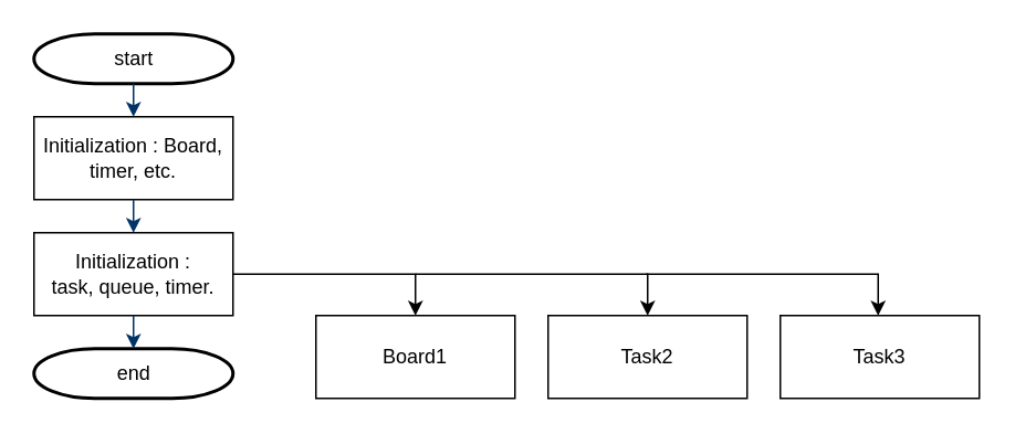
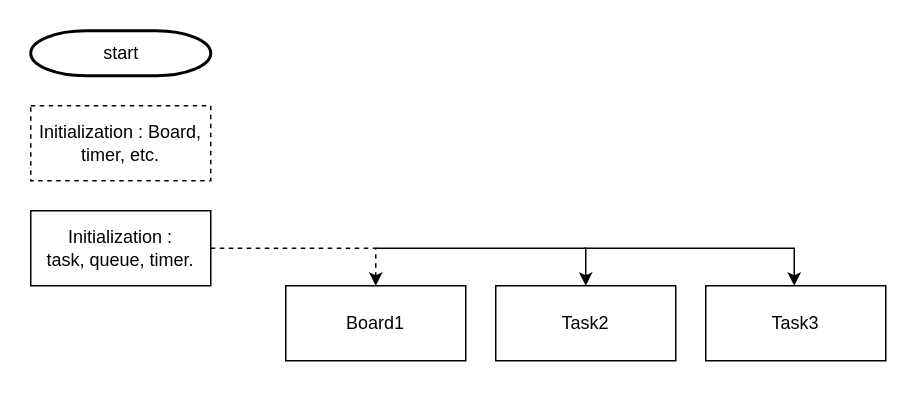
- <mxCell id="3" style="fontStyle=1;strokeColor=#003366;strokeWidth=1;html=1;entryX=0.5;entryY=0;entryDx=0;entryDy=0;exitX=0.5;exitY=1;exitDx=0;exitDy=0;exitPerimeter=0;" parent="1" source="2" target="5" edge="1"><mxGeometry relative="1" as="geometry"><mxPoint x="80" y="90" as="targetPoint" /></mxGeometry></mxCell>
- <mxCell id="5" value="Initialization : Board, timer, etc." style="rounded=0;whiteSpace=wrap;html=1;" parent="1" vertex="1"><mxGeometry x="20" y="70" width="120" height="50" as="geometry" /></mxCell>
+ <mxCell id="5" value="Initialization : Board, timer, etc." style="rounded=0;whiteSpace=wrap;html=1;dashed=1;" parent="1" vertex="1"><mxGeometry x="20" y="70" width="120" height="50" as="geometry" /></mxCell>
- <mxCell id="7" style="fontStyle=1;strokeColor=#003366;strokeWidth=1;html=1;entryX=0.5;entryY=0;entryDx=0;entryDy=0;" parent="1" source="5" target="6" edge="1"><mxGeometry relative="1" as="geometry"><mxPoint x="79.5" y="140" as="sourcePoint" /><mxPoint x="79.5" y="180" as="targetPoint" /></mxGeometry></mxCell>
- <mxCell id="12" value="" style="endArrow=classic;html=1;rounded=0;exitX=1;exitY=0.5;exitDx=0;exitDy=0;entryX=0.5;entryY=0;entryDx=0;entryDy=0;" parent="1" source="6" target="9" edge="1"><mxGeometry width="50" height="50" relative="1" as="geometry"><mxPoint x="280" y="230" as="sourcePoint" /><mxPoint x="320" y="165" as="targetPoint" /><Array as="points"><mxPoint x="250" y="165" /></Array></mxGeometry></mxCell>
+ <mxCell id="12" value="" style="endArrow=classic;html=1;rounded=0;exitX=1;exitY=0.5;exitDx=0;exitDy=0;entryX=0.5;entryY=0;entryDx=0;entryDy=0;dashed=1;" parent="1" source="6" target="9" edge="1"><mxGeometry width="50" height="50" relative="1" as="geometry"><mxPoint x="280" y="230" as="sourcePoint" /><mxPoint x="320" y="165" as="targetPoint" /><Array as="points"><mxPoint x="250" y="165" /></Array></mxGeometry></mxCell>
- <mxCell id="8" style="fontStyle=1;strokeColor=#003366;strokeWidth=1;html=1;exitX=0.5;exitY=1;exitDx=0;exitDy=0;entryX=0.5;entryY=0;entryDx=0;entryDy=0;entryPerimeter=0;" parent="1" source="6" target="4" edge="1"><mxGeometry relative="1" as="geometry"><mxPoint x="79.5" y="260" as="sourcePoint" /><mxPoint x="80" y="260" as="targetPoint" /></mxGeometry></mxCell>
- <mxCell id="4" value="end" style="shape=mxgraph.flowchart.terminator;strokeWidth=2;gradientColor=none;gradientDirection=north;fontStyle=0;html=1;" parent="1" vertex="1"><mxGeometry x="20" y="210" width="120" height="30" as="geometry" /></mxCell>
